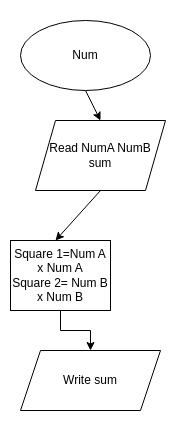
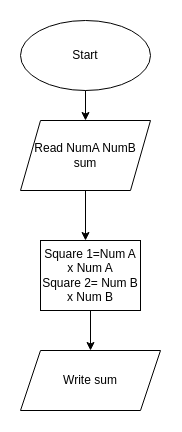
- <mxCell id="2" value="Num" style="ellipse;whiteSpace=wrap;html=1;" vertex="1" parent="1"><mxGeometry x="20" y="20" width="130" height="70" as="geometry" /></mxCell>
+ <mxCell id="2" value="Start" style="ellipse;whiteSpace=wrap;html=1;" vertex="1" parent="1"><mxGeometry x="20" y="20" width="130" height="70" as="geometry" /></mxCell>
- <mxCell id="3" value="Read NumA NumB &lt;br&gt;sum" style="shape=parallelogram;perimeter=parallelogramPerimeter;whiteSpace=wrap;html=1;fixedSize=1;" vertex="1" parent="1"><mxGeometry x="35" y="120" width="130" height="70" as="geometry" /></mxCell>
+ <mxCell id="3" value="Read NumA NumB &lt;br&gt;sum" style="shape=parallelogram;perimeter=parallelogramPerimeter;whiteSpace=wrap;html=1;fixedSize=1;" vertex="1" parent="1"><mxGeometry x="20" y="120" width="130" height="70" as="geometry" /></mxCell>
- <mxCell id="5" value="Square 1=Num A x Num A&lt;br&gt;Square 2= Num B x Num B" style="rounded=0;whiteSpace=wrap;html=1;direction=south;" vertex="1" parent="1"><mxGeometry x="10" y="240" width="100" height="70" as="geometry" /></mxCell>
+ <mxCell id="5" value="Square 1=Num A x Num A&lt;br&gt;Square 2= Num B x Num B" style="rounded=0;whiteSpace=wrap;html=1;direction=south;" vertex="1" parent="1"><mxGeometry x="40" y="240" width="100" height="70" as="geometry" /></mxCell>
